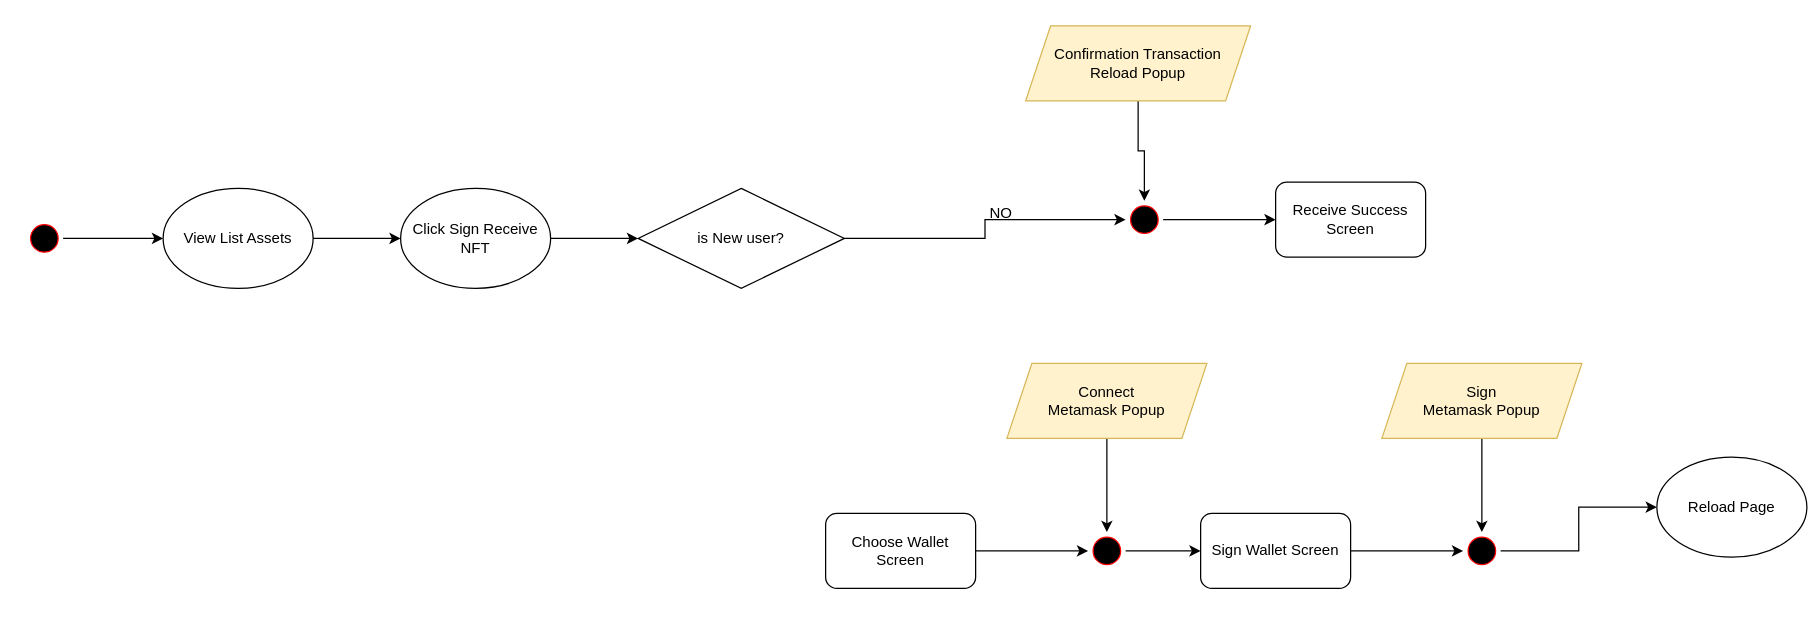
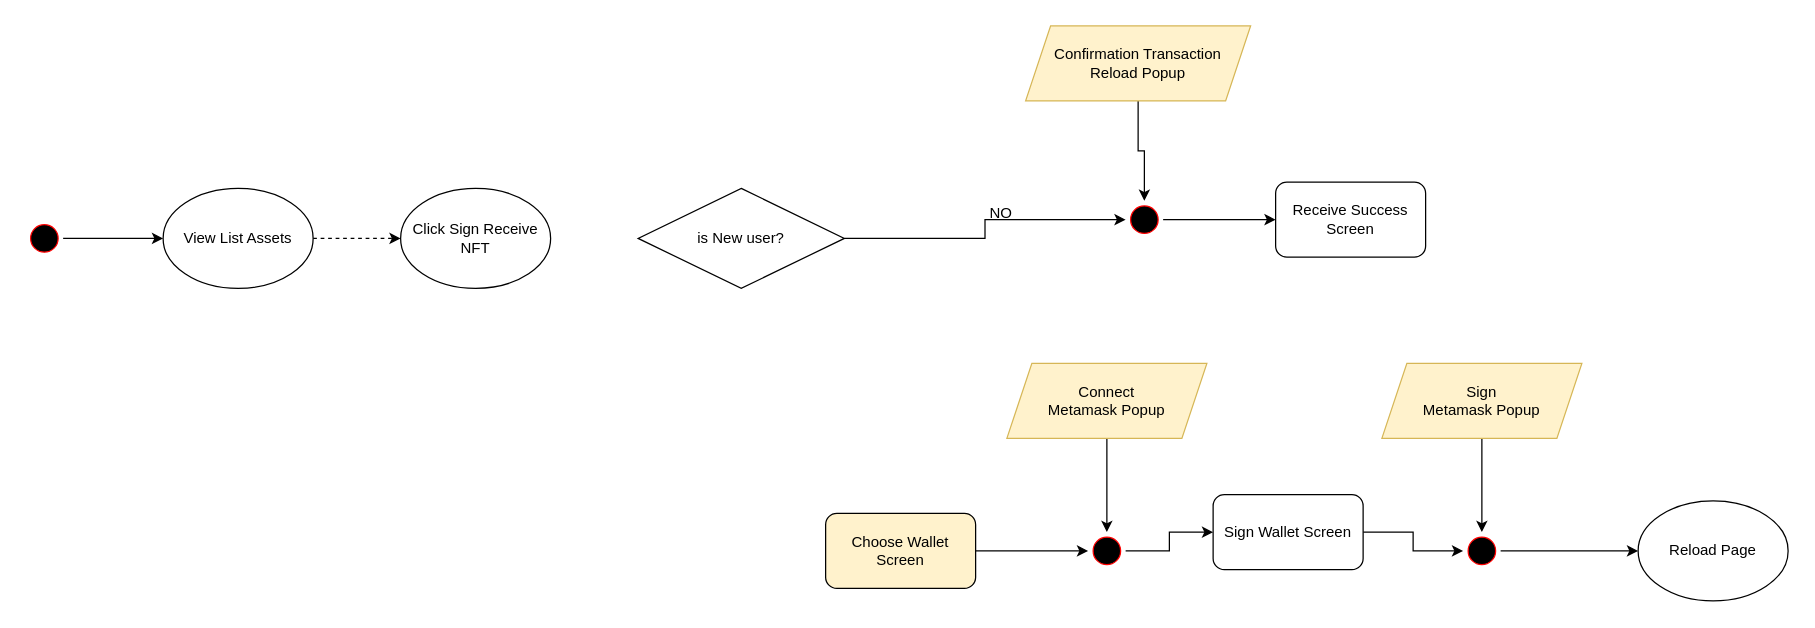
- <mxCell id="8" style="edgeStyle=orthogonalEdgeStyle;rounded=0;orthogonalLoop=1;jettySize=auto;html=1;" edge="1" parent="1" source="9" target="7"><mxGeometry relative="1" as="geometry" /></mxCell>
+ <mxCell id="8" style="edgeStyle=orthogonalEdgeStyle;rounded=0;orthogonalLoop=1;jettySize=auto;html=1;dashed=1;" edge="1" parent="1" source="9" target="7"><mxGeometry relative="1" as="geometry" /></mxCell>
- <mxCell id="6" style="edgeStyle=orthogonalEdgeStyle;rounded=0;orthogonalLoop=1;jettySize=auto;html=1;" edge="1" parent="1" source="7" target="26"><mxGeometry relative="1" as="geometry" /></mxCell>
- <mxCell id="28" value="Reload Page" style="ellipse;whiteSpace=wrap;html=1;" vertex="1" parent="1"><mxGeometry x="1325" y="365" width="120" height="80" as="geometry" /></mxCell>
+ <mxCell id="28" value="Reload Page" style="ellipse;whiteSpace=wrap;html=1;" vertex="1" parent="1"><mxGeometry x="1310" y="400" width="120" height="80" as="geometry" /></mxCell>
- <mxCell id="5" value="Choose Wallet Screen" style="rounded=1;whiteSpace=wrap;html=1;" vertex="1" parent="1"><mxGeometry x="660" y="410" width="120" height="60" as="geometry" /></mxCell>
+ <mxCell id="5" value="Choose Wallet Screen" style="rounded=1;whiteSpace=wrap;html=1;fillColor=#fff2cc;" vertex="1" parent="1"><mxGeometry x="660" y="410" width="120" height="60" as="geometry" /></mxCell>
- <mxCell id="11" value="Sign Wallet Screen" style="rounded=1;whiteSpace=wrap;html=1;" vertex="1" parent="1"><mxGeometry x="960" y="410" width="120" height="60" as="geometry" /></mxCell>
+ <mxCell id="11" value="Sign Wallet Screen" style="rounded=1;whiteSpace=wrap;html=1;" vertex="1" parent="1"><mxGeometry x="970" y="395" width="120" height="60" as="geometry" /></mxCell>
